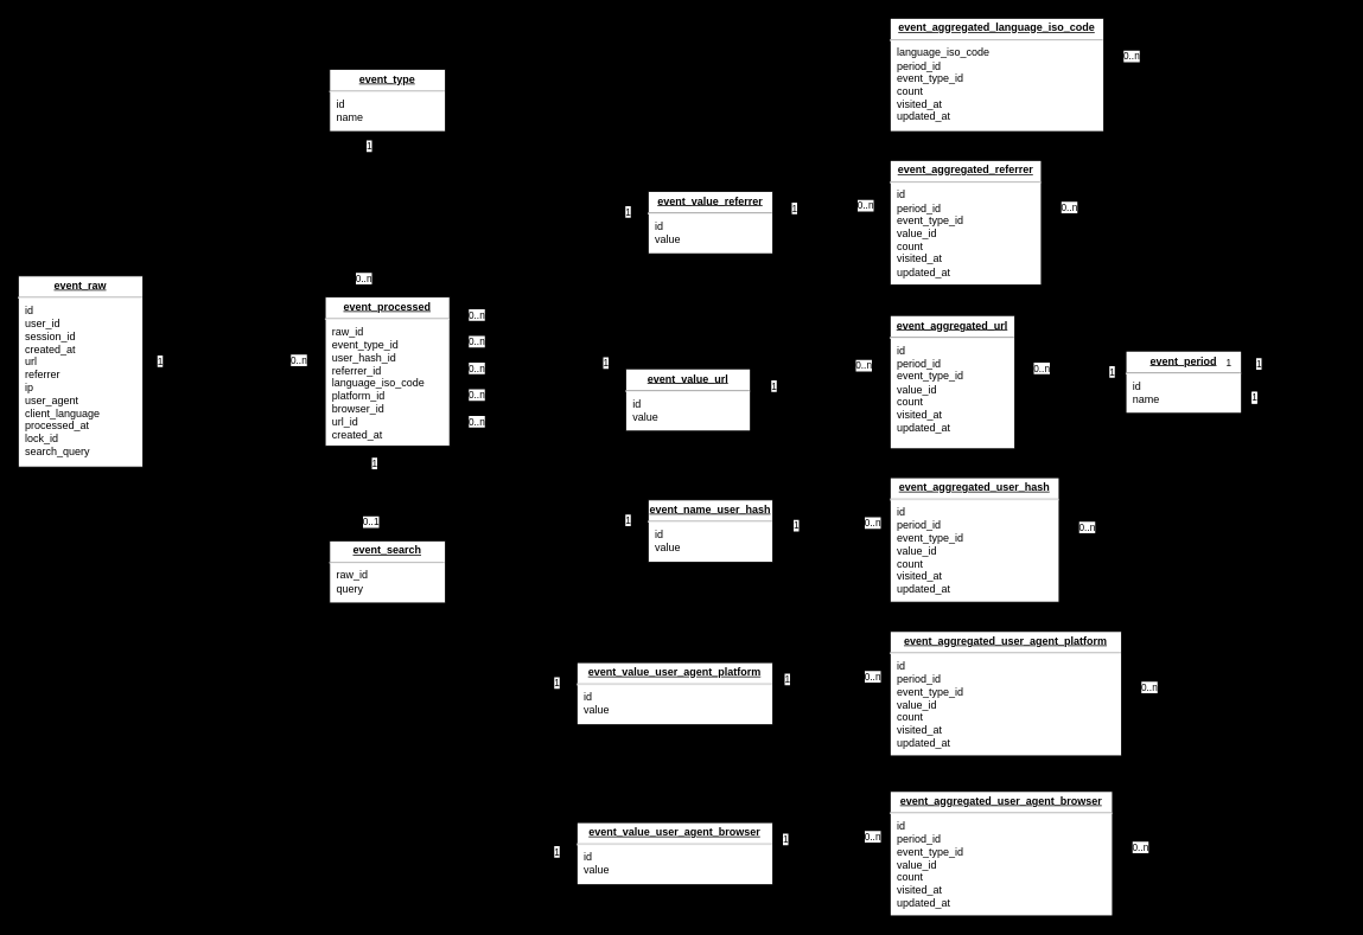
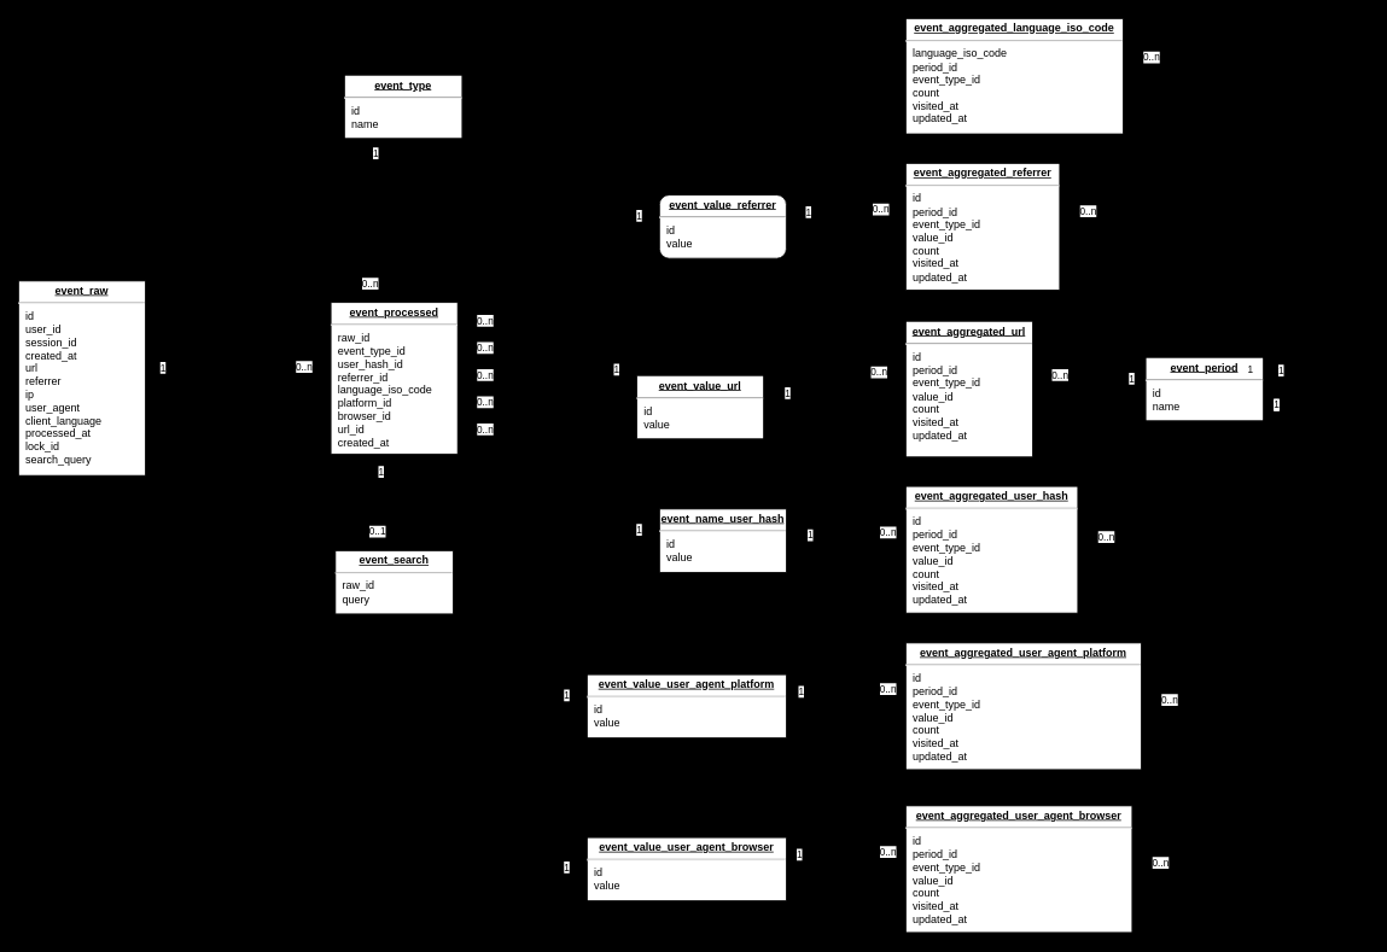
- <mxCell id="7" value="&lt;p style=&quot;margin: 0px ; margin-top: 4px ; text-align: center ; text-decoration: underline&quot;&gt;&lt;b&gt;event_type&lt;/b&gt;&lt;/p&gt;&lt;hr&gt;&lt;p style=&quot;margin: 0px ; margin-left: 8px&quot;&gt;id&lt;/p&gt;&lt;p style=&quot;margin: 0px ; margin-left: 8px&quot;&gt;name&lt;/p&gt;" style="verticalAlign=top;align=left;overflow=fill;fontSize=12;fontFamily=Helvetica;html=1;" vertex="1" parent="1"><mxGeometry x="370" y="77.5" width="130" height="70" as="geometry" /></mxCell>
+ <mxCell id="7" value="&lt;p style=&quot;margin: 0px ; margin-top: 4px ; text-align: center ; text-decoration: underline&quot;&gt;&lt;b&gt;event_type&lt;/b&gt;&lt;/p&gt;&lt;hr&gt;&lt;p style=&quot;margin: 0px ; margin-left: 8px&quot;&gt;id&lt;/p&gt;&lt;p style=&quot;margin: 0px ; margin-left: 8px&quot;&gt;name&lt;/p&gt;" style="verticalAlign=top;align=left;overflow=fill;fontSize=12;fontFamily=Helvetica;html=1;" vertex="1" parent="1"><mxGeometry x="380" y="82.5" width="130" height="70" as="geometry" /></mxCell>
- <mxCell id="10" value="&lt;p style=&quot;margin: 0px ; margin-top: 4px ; text-align: center ; text-decoration: underline&quot;&gt;&lt;b&gt;event_value_referrer&lt;/b&gt;&lt;/p&gt;&lt;hr&gt;&lt;p style=&quot;margin: 0px ; margin-left: 8px&quot;&gt;id&lt;/p&gt;&lt;p style=&quot;margin: 0px ; margin-left: 8px&quot;&gt;value&lt;/p&gt;" style="verticalAlign=top;align=left;overflow=fill;fontSize=12;fontFamily=Helvetica;html=1;" vertex="1" parent="1"><mxGeometry x="728" y="215" width="140" height="70" as="geometry" /></mxCell>
+ <mxCell id="10" value="&lt;p style=&quot;margin: 0px ; margin-top: 4px ; text-align: center ; text-decoration: underline&quot;&gt;&lt;b&gt;event_value_referrer&lt;/b&gt;&lt;/p&gt;&lt;hr&gt;&lt;p style=&quot;margin: 0px ; margin-left: 8px&quot;&gt;id&lt;/p&gt;&lt;p style=&quot;margin: 0px ; margin-left: 8px&quot;&gt;value&lt;/p&gt;" style="verticalAlign=top;align=left;overflow=fill;fontSize=12;fontFamily=Helvetica;html=1;rounded=1;" vertex="1" parent="1"><mxGeometry x="728" y="215" width="140" height="70" as="geometry" /></mxCell>
